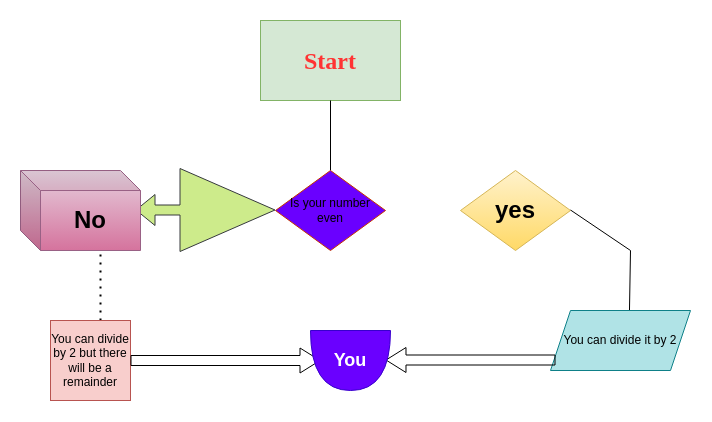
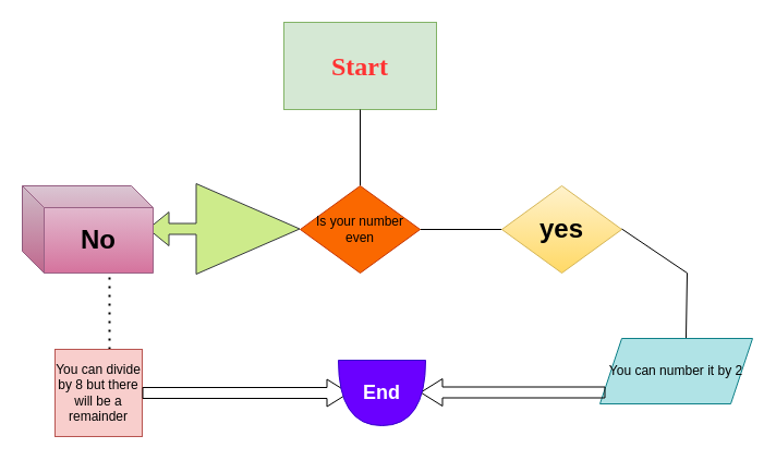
- <mxCell id="5" value="Is your number even" style="rhombus;whiteSpace=wrap;html=1;fillColor=#6a00ff;fontColor=#000000;strokeColor=#C73500;" vertex="1" parent="1"><mxGeometry x="275" y="170" width="110" height="80" as="geometry" /></mxCell>
+ <mxCell id="5" value="Is your number even" style="rhombus;whiteSpace=wrap;html=1;fillColor=#fa6800;fontColor=#000000;strokeColor=#C73500;" vertex="1" parent="1"><mxGeometry x="275" y="170" width="110" height="80" as="geometry" /></mxCell>
+ <mxCell id="4" value="" style="endArrow=none;html=1;rounded=0;exitX=0;exitY=0.5;exitDx=0;exitDy=0;entryX=1;entryY=0.5;entryDx=0;entryDy=0;" edge="1" parent="1" source="6" target="5"><mxGeometry width="50" height="50" relative="1" as="geometry"><mxPoint x="390" y="260" as="sourcePoint" /><mxPoint x="390" y="200" as="targetPoint" /></mxGeometry></mxCell>
- <mxCell id="8" value="You can divide it by 2" style="shape=parallelogram;perimeter=parallelogramPerimeter;whiteSpace=wrap;html=1;fixedSize=1;fillColor=#b0e3e6;strokeColor=#0e8088;" vertex="1" parent="1"><mxGeometry x="550" y="310" width="140" height="60" as="geometry" /></mxCell>
+ <mxCell id="8" value="You can number it by 2" style="shape=parallelogram;perimeter=parallelogramPerimeter;whiteSpace=wrap;html=1;fixedSize=1;fillColor=#b0e3e6;strokeColor=#0e8088;" vertex="1" parent="1"><mxGeometry x="550" y="310" width="140" height="60" as="geometry" /></mxCell>
- <mxCell id="12" value="You can divide by 2 but there will be a remainder" style="whiteSpace=wrap;html=1;aspect=fixed;fillColor=#f8cecc;strokeColor=#b85450;" vertex="1" parent="1"><mxGeometry x="50" y="320" width="80" height="80" as="geometry" /></mxCell>
+ <mxCell id="12" value="You can divide by 8 but there will be a remainder" style="whiteSpace=wrap;html=1;aspect=fixed;fillColor=#f8cecc;strokeColor=#b85450;" vertex="1" parent="1"><mxGeometry x="50" y="320" width="80" height="80" as="geometry" /></mxCell>
- <mxCell id="15" value="&lt;h2&gt;You&lt;/h2&gt;" style="shape=or;whiteSpace=wrap;html=1;direction=south;fillColor=#6a00ff;strokeColor=#3700CC;fontColor=#ffffff;" vertex="1" parent="1"><mxGeometry x="310" y="330" width="80" height="60" as="geometry" /></mxCell>
+ <mxCell id="15" value="&lt;h2&gt;End&lt;/h2&gt;" style="shape=or;whiteSpace=wrap;html=1;direction=south;fillColor=#6a00ff;strokeColor=#3700CC;fontColor=#ffffff;" vertex="1" parent="1"><mxGeometry x="310" y="330" width="80" height="60" as="geometry" /></mxCell>
